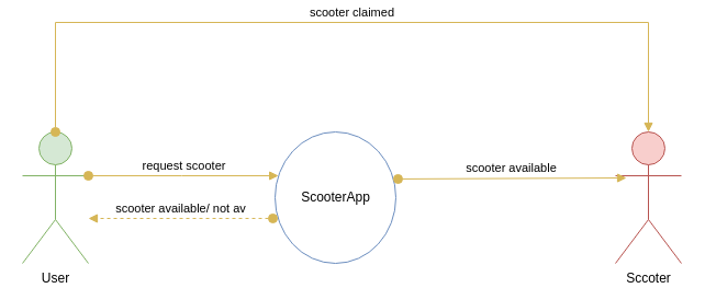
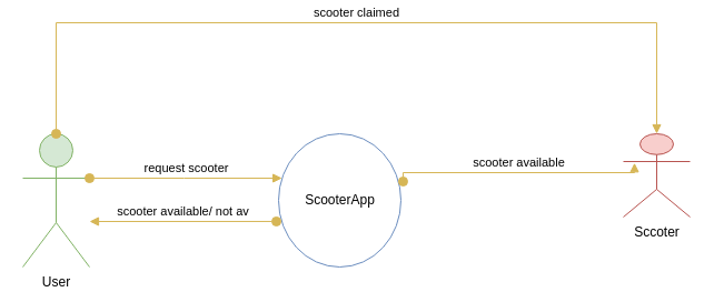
- <mxCell id="4" value="Sccoter" style="shape=umlActor;verticalLabelPosition=bottom;verticalAlign=top;html=1;fillColor=#f8cecc;strokeColor=#b85450;" vertex="1" parent="1"><mxGeometry x="560" y="120" width="60" height="120" as="geometry" /></mxCell>
+ <mxCell id="4" value="Sccoter" style="shape=umlActor;verticalLabelPosition=bottom;verticalAlign=top;html=1;fillColor=#f8cecc;strokeColor=#b85450;" vertex="1" parent="1"><mxGeometry x="560" y="120" width="60" height="75" as="geometry" /></mxCell>
- <mxCell id="8" value="scooter available/ not av" style="html=1;verticalAlign=bottom;startArrow=oval;startFill=1;endArrow=block;startSize=8;edgeStyle=elbowEdgeStyle;elbow=vertical;curved=0;rounded=0;fillColor=#fff2cc;strokeColor=#d6b656;exitX=-0.018;exitY=0.658;exitDx=0;exitDy=0;exitPerimeter=0;dashed=1;" edge="1" parent="1" source="3" target="2"><mxGeometry x="-0.0" width="60" relative="1" as="geometry"><mxPoint x="100" y="370" as="sourcePoint" /><mxPoint x="110" y="199" as="targetPoint" /><mxPoint as="offset" /></mxGeometry></mxCell>
+ <mxCell id="8" value="scooter available/ not av" style="html=1;verticalAlign=bottom;startArrow=oval;startFill=1;endArrow=block;startSize=8;edgeStyle=elbowEdgeStyle;elbow=vertical;curved=0;rounded=0;fillColor=#fff2cc;strokeColor=#d6b656;exitX=-0.018;exitY=0.658;exitDx=0;exitDy=0;exitPerimeter=0;" edge="1" parent="1" source="3" target="2"><mxGeometry x="-0.0" width="60" relative="1" as="geometry"><mxPoint x="100" y="370" as="sourcePoint" /><mxPoint x="110" y="199" as="targetPoint" /><mxPoint as="offset" /></mxGeometry></mxCell>
